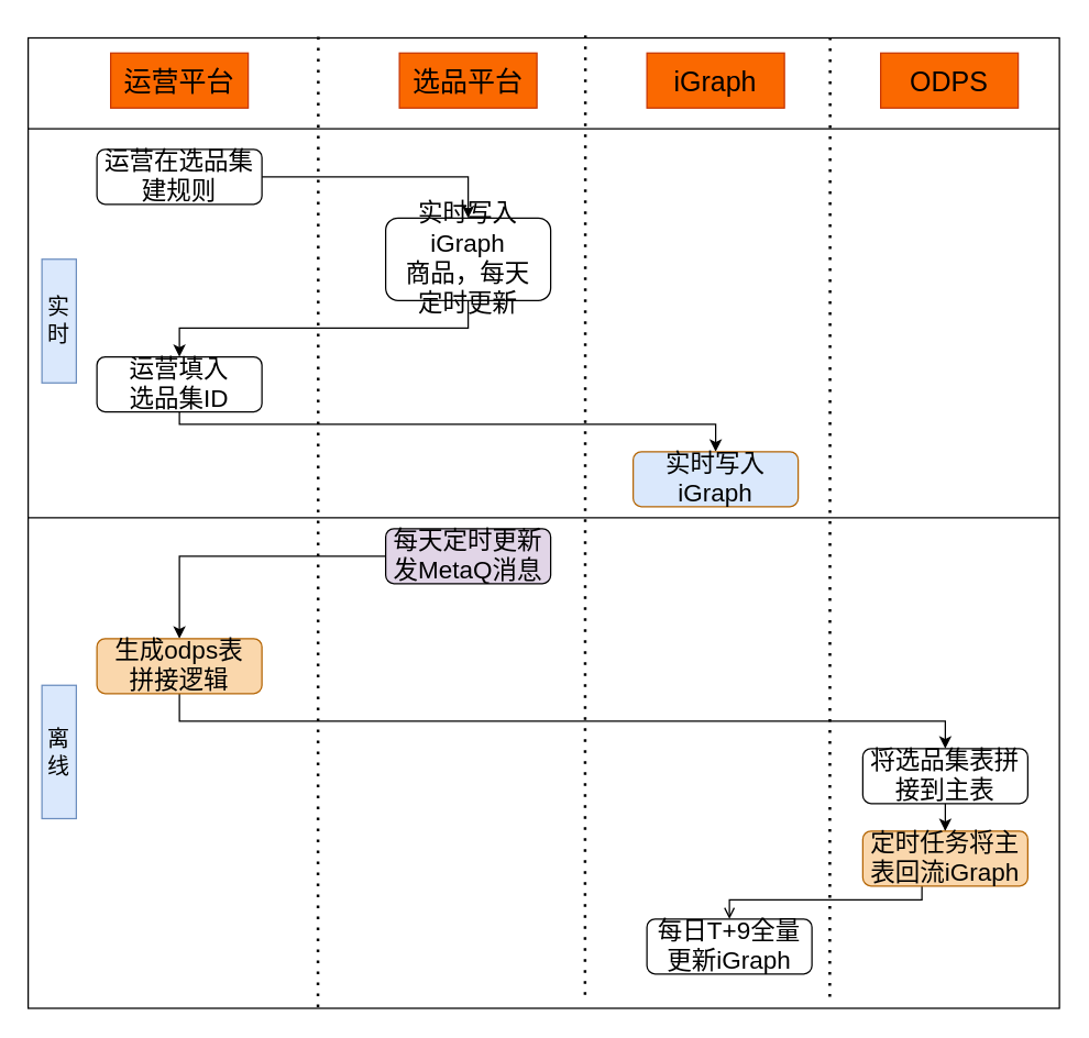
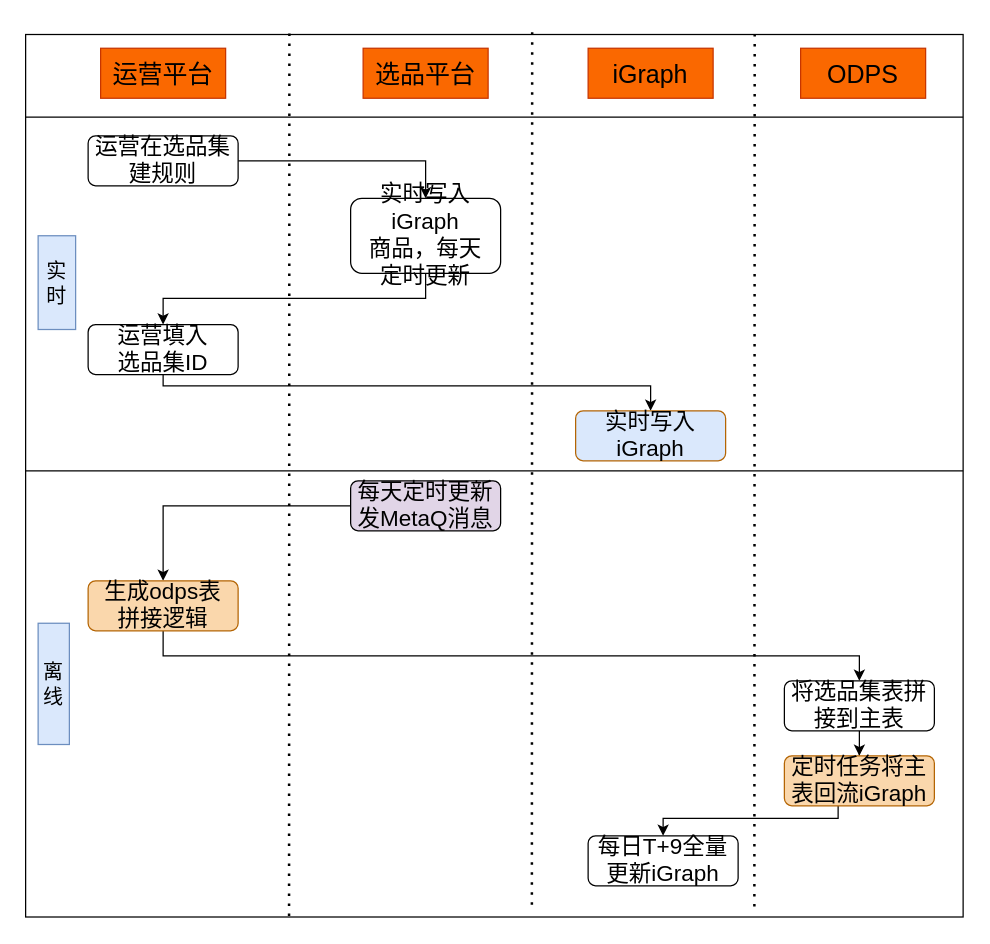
- <mxCell id="24" value="&lt;font style=&quot;font-size: 16px&quot;&gt;实时&lt;/font&gt;" style="rounded=0;whiteSpace=wrap;html=1;strokeWidth=1;fillColor=#dae8fc;strokeColor=#6c8ebf;" vertex="1" parent="1"><mxGeometry x="30" y="188" width="25" height="90" as="geometry" /></mxCell>
+ <mxCell id="24" value="&lt;font style=&quot;font-size: 16px&quot;&gt;实时&lt;/font&gt;" style="rounded=0;whiteSpace=wrap;html=1;strokeWidth=1;fillColor=#dae8fc;strokeColor=#6c8ebf;" vertex="1" parent="1"><mxGeometry x="30" y="188" width="30" height="75" as="geometry" /></mxCell>
- <mxCell id="19" style="edgeStyle=orthogonalEdgeStyle;rounded=0;orthogonalLoop=1;jettySize=auto;html=1;entryX=0.5;entryY=0;entryDx=0;entryDy=0;endArrow=open;" edge="1" parent="1" source="20" target="21"><mxGeometry relative="1" as="geometry"><Array as="points"><mxPoint x="670" y="654" /><mxPoint x="530" y="654" /></Array></mxGeometry></mxCell>
+ <mxCell id="19" style="edgeStyle=orthogonalEdgeStyle;rounded=0;orthogonalLoop=1;jettySize=auto;html=1;entryX=0.5;entryY=0;entryDx=0;entryDy=0;" edge="1" parent="1" source="20" target="21"><mxGeometry relative="1" as="geometry"><Array as="points"><mxPoint x="670" y="654" /><mxPoint x="530" y="654" /></Array></mxGeometry></mxCell>
